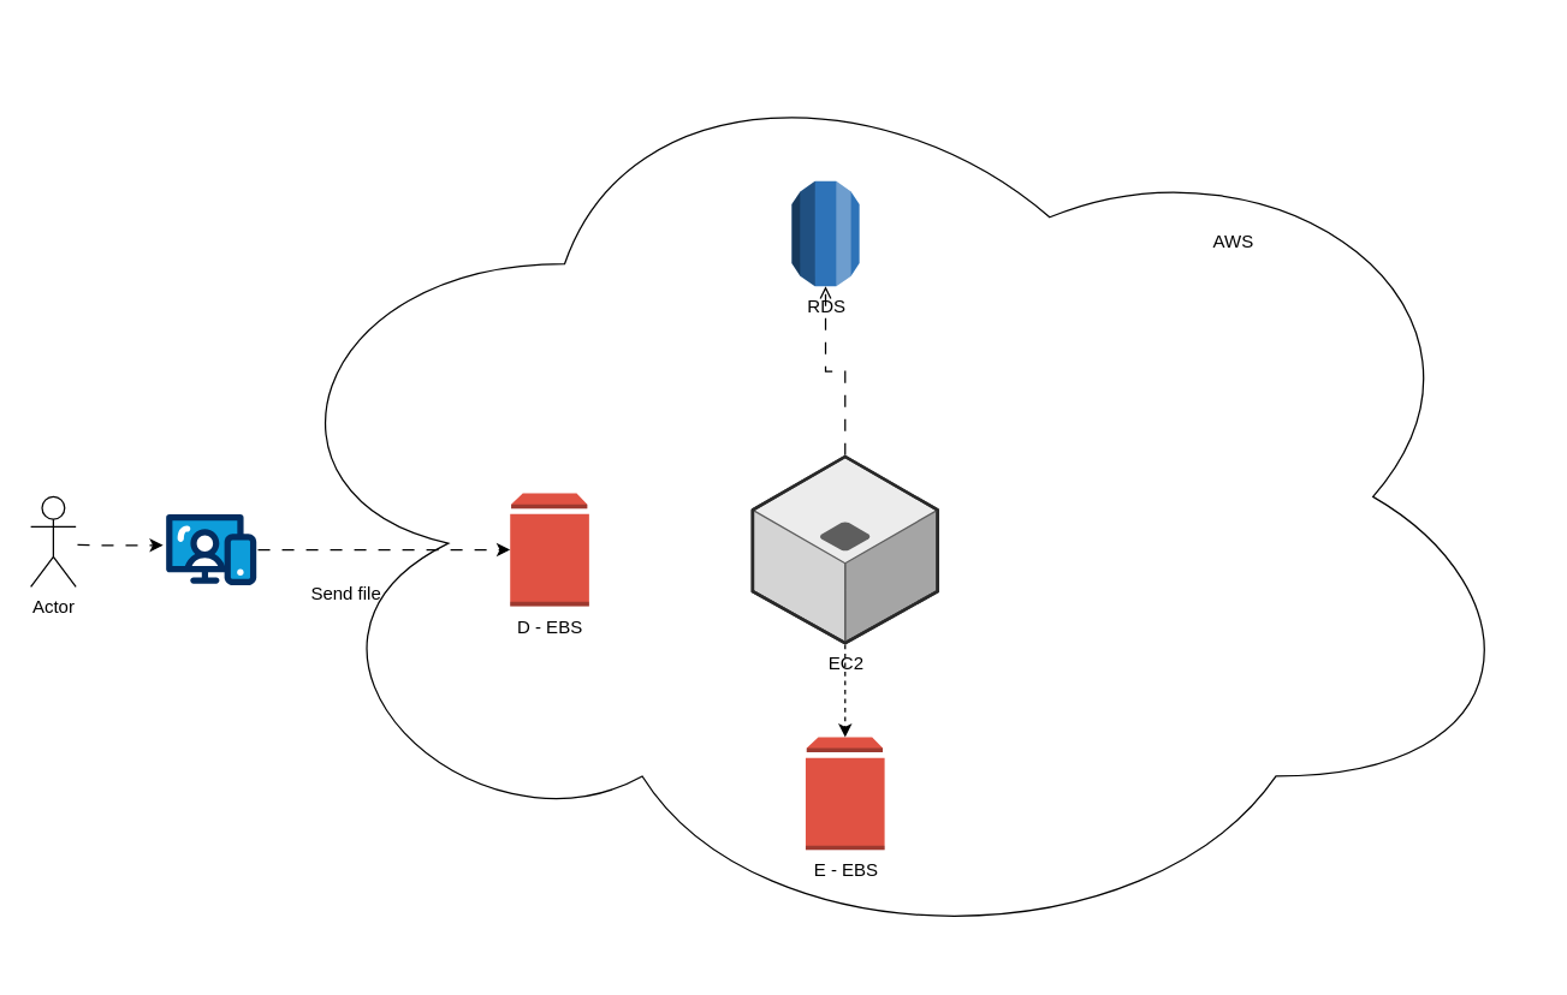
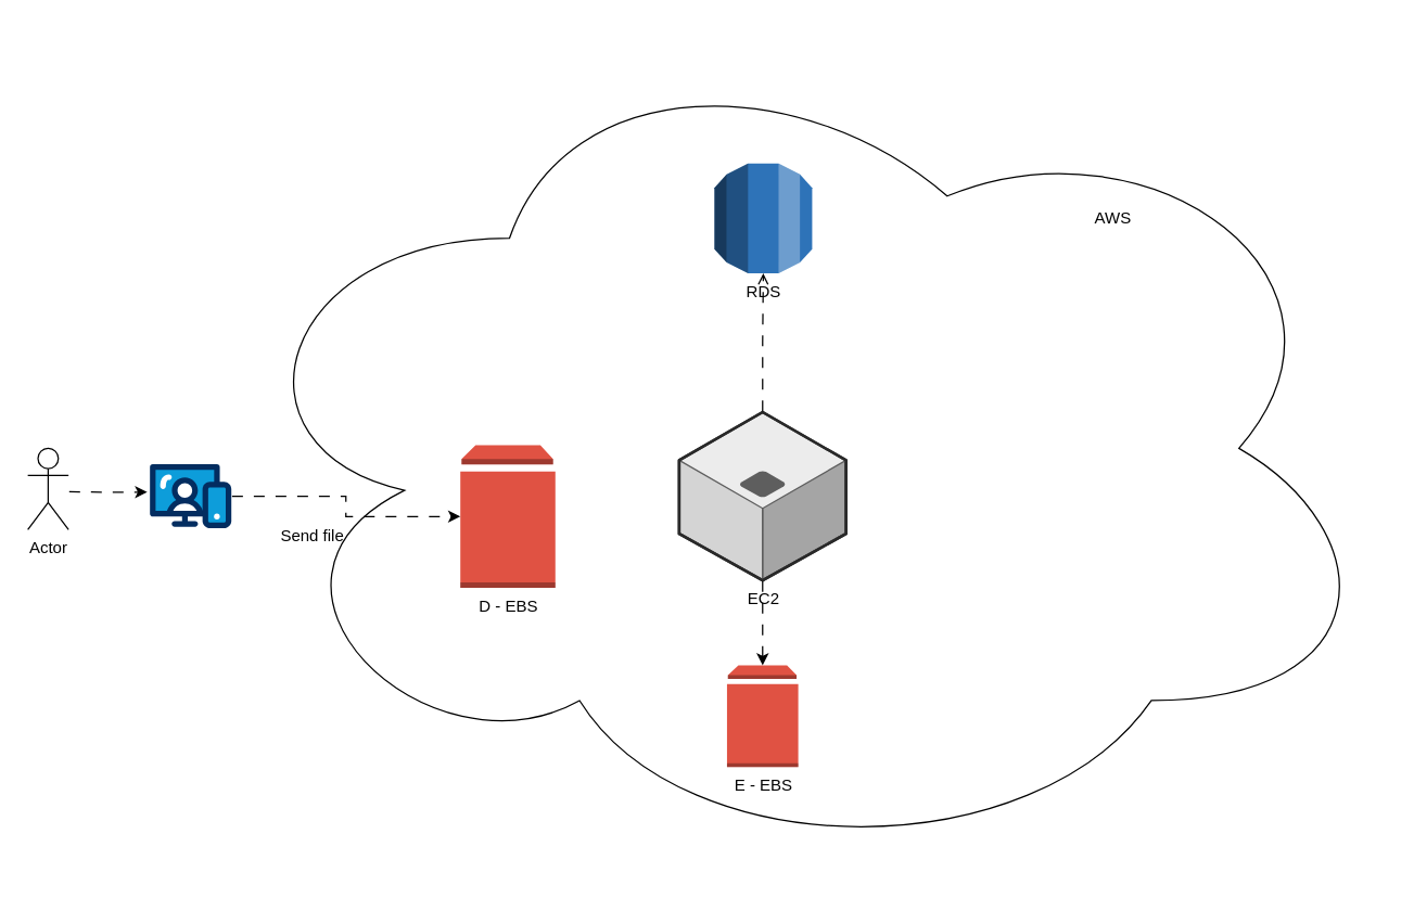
- <mxCell id="12" value="RDS" style="outlineConnect=0;dashed=0;verticalLabelPosition=bottom;verticalAlign=top;align=center;html=1;shape=mxgraph.aws3.rds;fillColor=#2E73B8;gradientColor=none;" vertex="1" parent="1"><mxGeometry x="526" y="120" width="45" height="70" as="geometry" /></mxCell>
+ <mxCell id="12" value="RDS" style="outlineConnect=0;dashed=0;verticalLabelPosition=bottom;verticalAlign=top;align=center;html=1;shape=mxgraph.aws3.rds;fillColor=#2E73B8;gradientColor=none;" vertex="1" parent="1"><mxGeometry x="526" y="120" width="72" height="81" as="geometry" /></mxCell>
- <mxCell id="3" value="D - EBS" style="outlineConnect=0;dashed=0;verticalLabelPosition=bottom;verticalAlign=top;align=center;html=1;shape=mxgraph.aws3.volume;fillColor=#E05243;gradientColor=none;" vertex="1" parent="1"><mxGeometry x="338.75" y="327.8" width="52.5" height="75" as="geometry" /></mxCell>
+ <mxCell id="3" value="D - EBS" style="outlineConnect=0;dashed=0;verticalLabelPosition=bottom;verticalAlign=top;align=center;html=1;shape=mxgraph.aws3.volume;fillColor=#E05243;gradientColor=none;" vertex="1" parent="1"><mxGeometry x="338.75" y="327.8" width="70" height="105" as="geometry" /></mxCell>
- <mxCell id="11" style="edgeStyle=orthogonalEdgeStyle;rounded=0;orthogonalLoop=1;jettySize=auto;html=1;entryX=0.5;entryY=0;entryDx=0;entryDy=0;entryPerimeter=0;flowAnimation=1;dashed=1;" edge="1" parent="1" source="9" target="10"><mxGeometry relative="1" as="geometry" /></mxCell>
+ <mxCell id="11" style="edgeStyle=orthogonalEdgeStyle;rounded=0;orthogonalLoop=1;jettySize=auto;html=1;entryX=0.5;entryY=0;entryDx=0;entryDy=0;entryPerimeter=0;flowAnimation=1;" edge="1" parent="1" source="9" target="10"><mxGeometry relative="1" as="geometry" /></mxCell>
